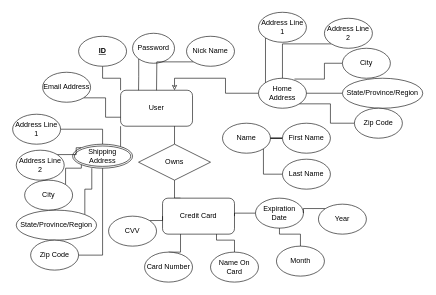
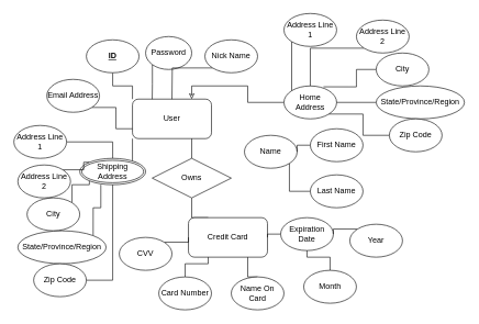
- <mxCell id="12" value="First Name" style="ellipse;whiteSpace=wrap;html=1;" vertex="1" parent="1"><mxGeometry x="470" y="205" width="80" height="50" as="geometry" /></mxCell>
+ <mxCell id="12" value="First Name" style="ellipse;whiteSpace=wrap;html=1;" vertex="1" parent="1"><mxGeometry x="470" y="195" width="80" height="50" as="geometry" /></mxCell>
- <mxCell id="30" value="Credit Card" style="rounded=1;whiteSpace=wrap;html=1;" vertex="1" parent="1"><mxGeometry x="270" y="330" width="120" height="60" as="geometry" /></mxCell>
+ <mxCell id="30" value="Credit Card" style="rounded=1;whiteSpace=wrap;html=1;" vertex="1" parent="1"><mxGeometry x="285" y="330" width="120" height="60" as="geometry" /></mxCell>
